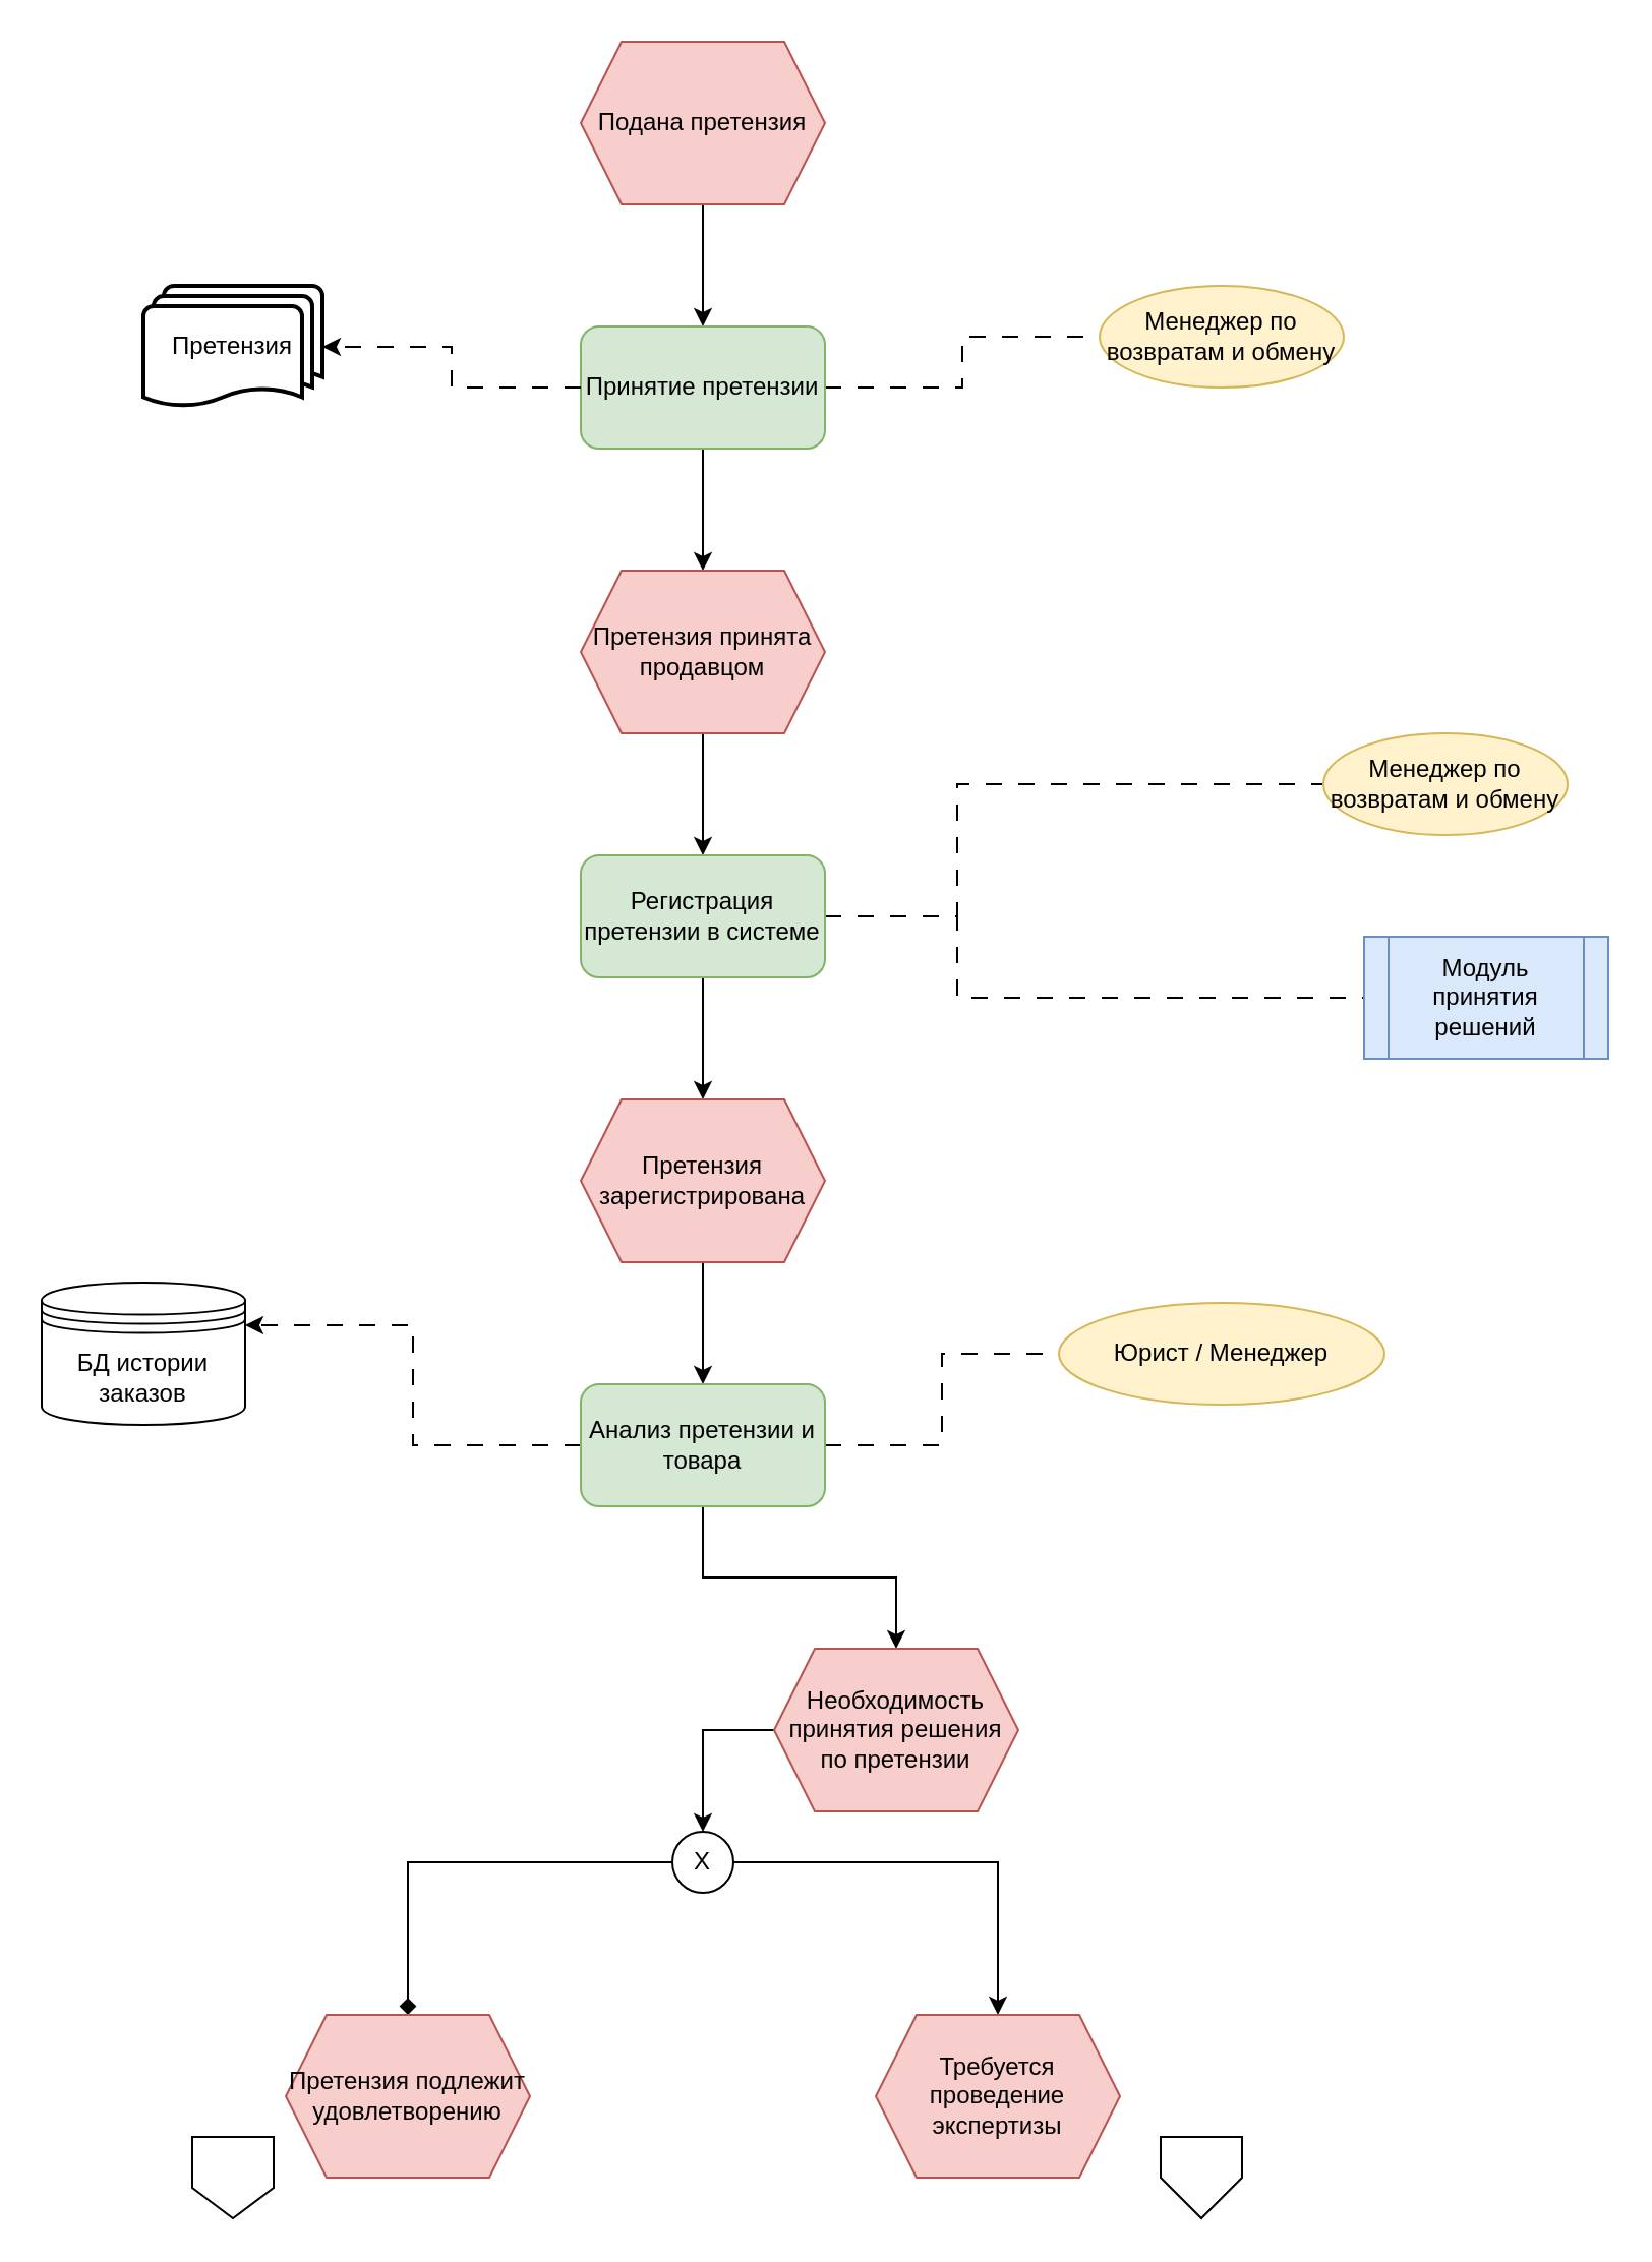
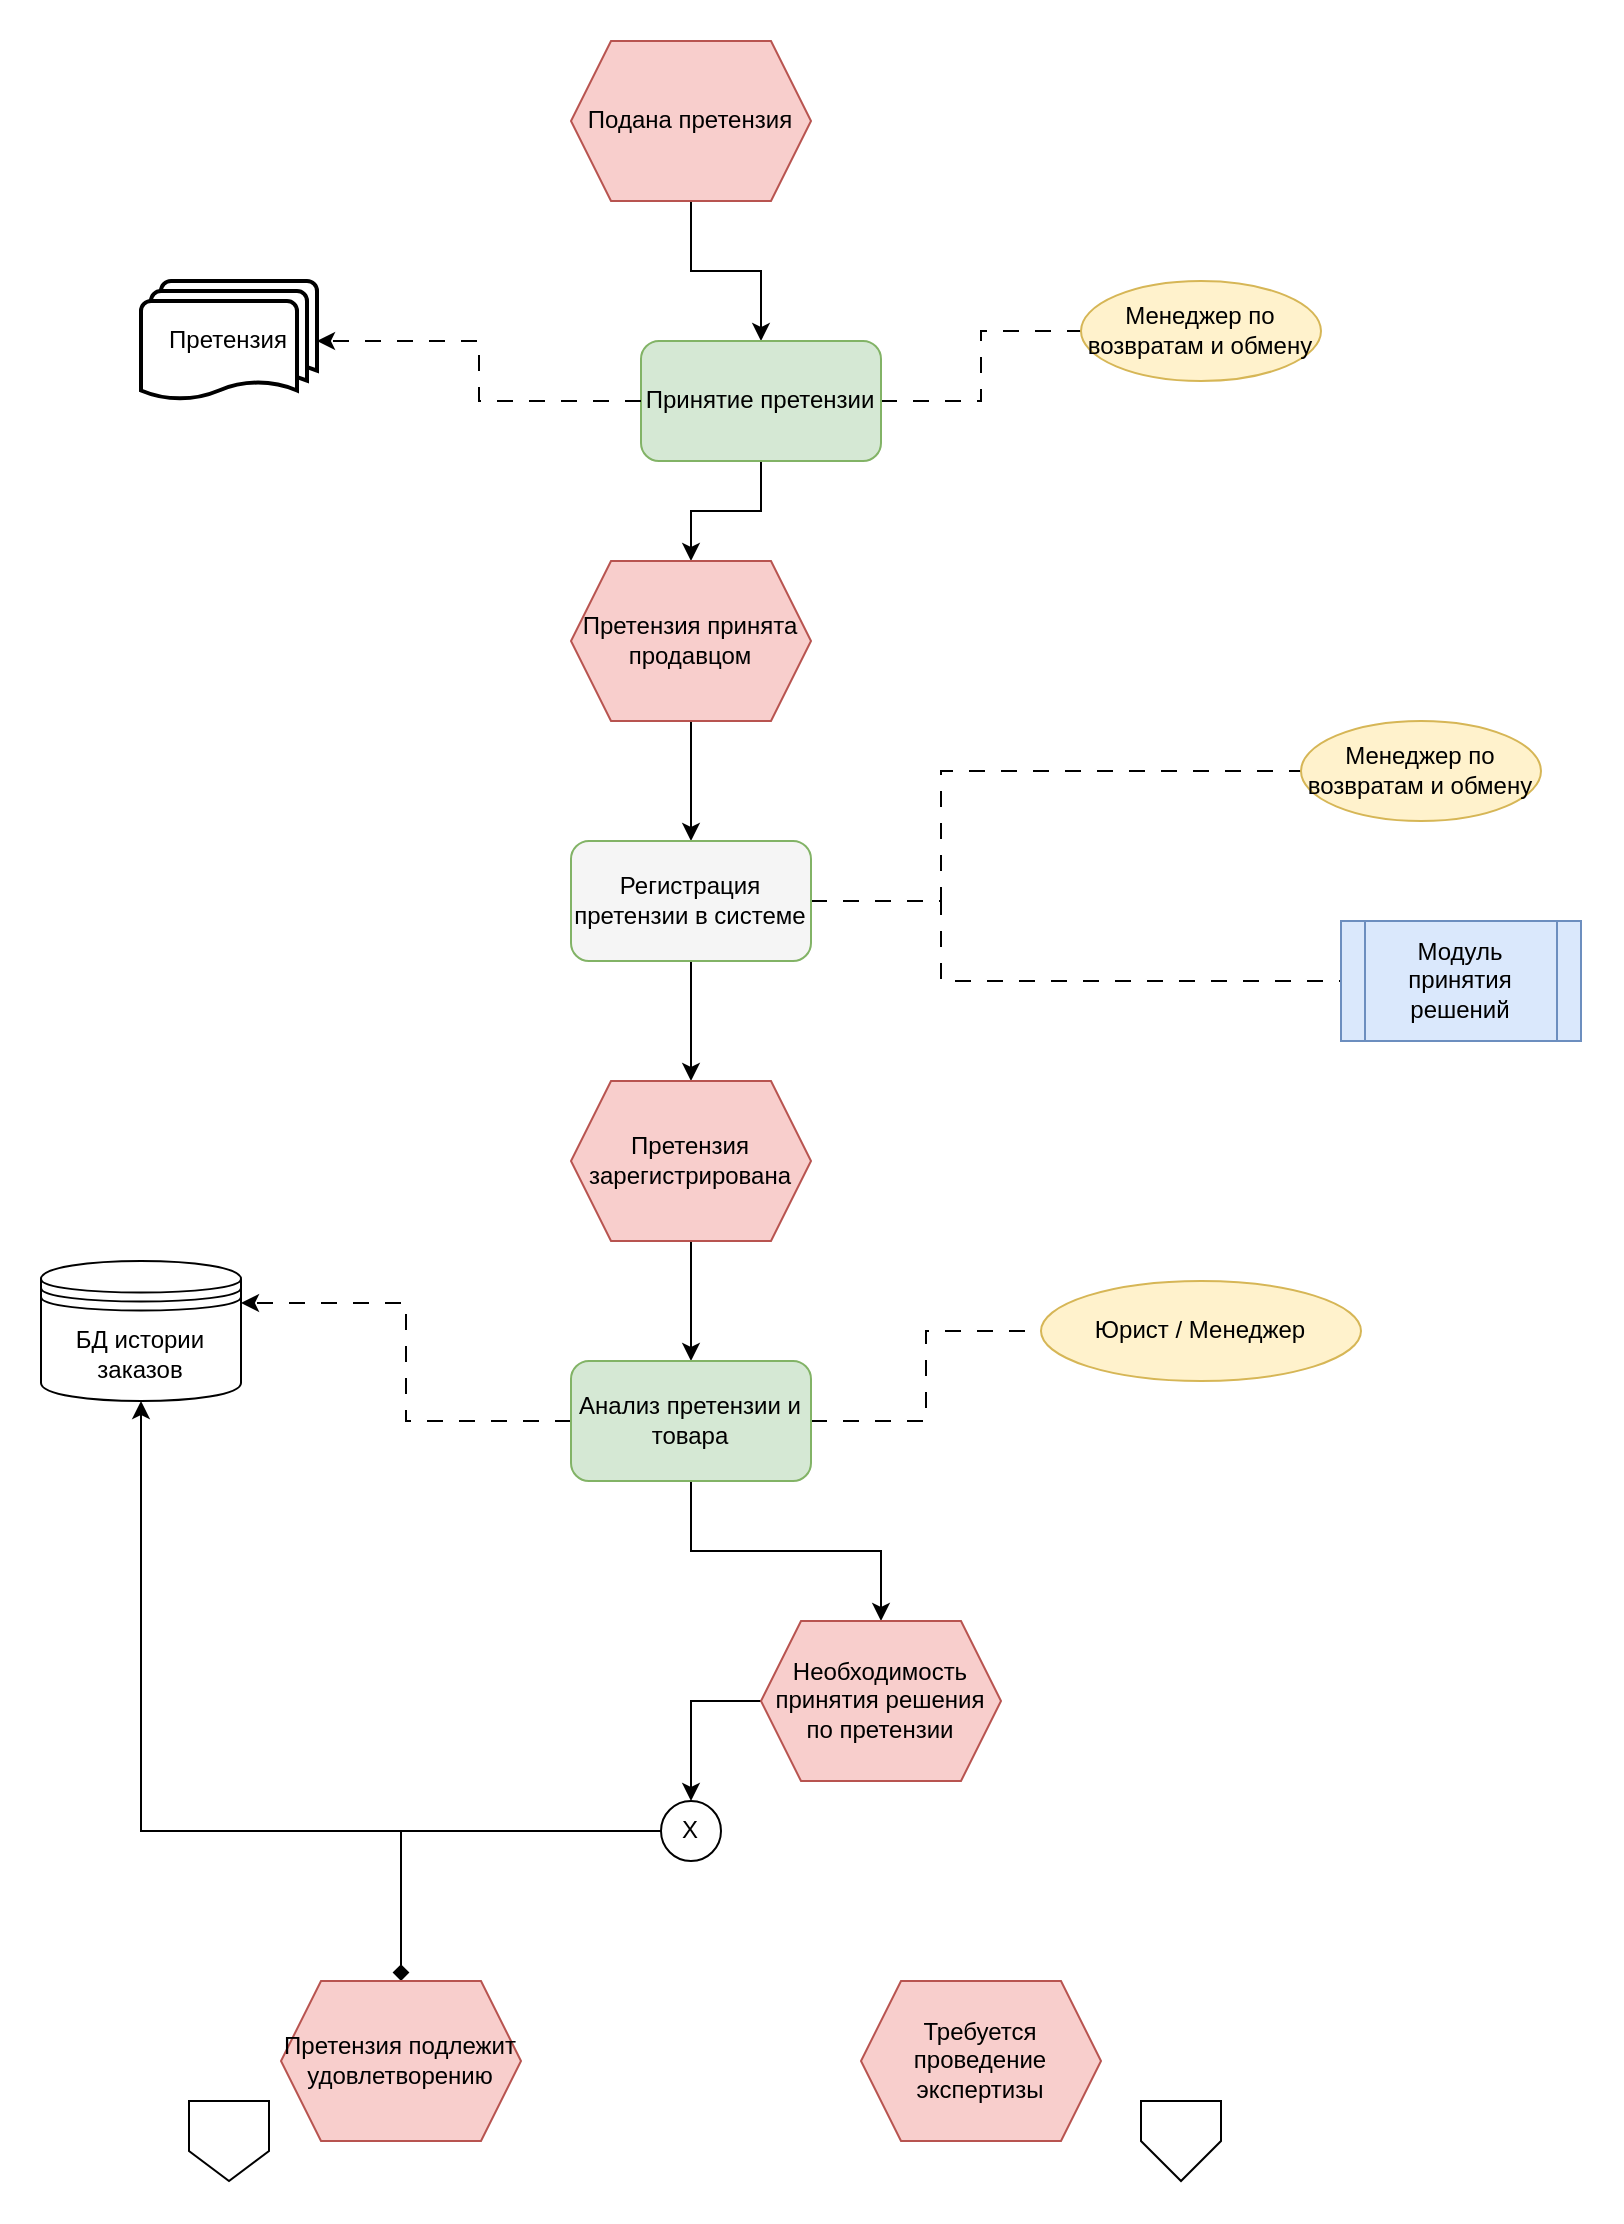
- <mxCell id="6" value="Принятие претензии" style="rounded=1;whiteSpace=wrap;html=1;fillColor=#d5e8d4;strokeColor=#82b366;" parent="1" vertex="1"><mxGeometry x="285" y="160" width="120" height="60" as="geometry" /></mxCell>
+ <mxCell id="6" value="Принятие претензии" style="rounded=1;whiteSpace=wrap;html=1;fillColor=#d5e8d4;strokeColor=#82b366;" parent="1" vertex="1"><mxGeometry x="320" y="170" width="120" height="60" as="geometry" /></mxCell>
- <mxCell id="12" value="Регистрация претензии в системе" style="rounded=1;whiteSpace=wrap;html=1;fillColor=#d5e8d4;strokeColor=#82b366;" parent="1" vertex="1"><mxGeometry x="285" y="420" width="120" height="60" as="geometry" /></mxCell>
+ <mxCell id="12" value="Регистрация претензии в системе" style="rounded=1;whiteSpace=wrap;html=1;fillColor=#f5f5f5;strokeColor=#82b366;" parent="1" vertex="1"><mxGeometry x="285" y="420" width="120" height="60" as="geometry" /></mxCell>
- <mxCell id="22" style="edgeStyle=orthogonalEdgeStyle;rounded=0;orthogonalLoop=1;jettySize=auto;html=1;entryX=0.5;entryY=0;entryDx=0;entryDy=0;" parent="1" source="23" target="25" edge="1"><mxGeometry relative="1" as="geometry" /></mxCell>
+ <mxCell id="22" style="edgeStyle=orthogonalEdgeStyle;rounded=0;orthogonalLoop=1;jettySize=auto;html=1;" parent="1" source="23" target="30" edge="1"><mxGeometry relative="1" as="geometry" /></mxCell>
